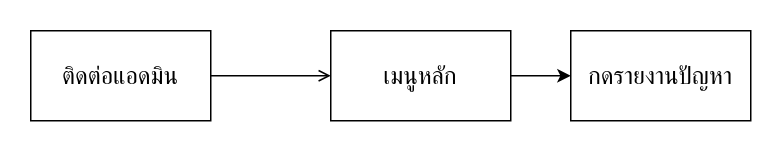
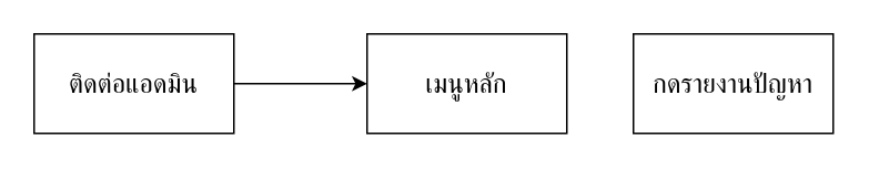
- <mxCell id="2" value="" style="edgeStyle=orthogonalEdgeStyle;rounded=0;orthogonalLoop=1;jettySize=auto;html=1;fontSize=16;endArrow=open;" parent="1" source="3" target="5" edge="1"><mxGeometry relative="1" as="geometry" /></mxCell>
+ <mxCell id="2" value="" style="edgeStyle=orthogonalEdgeStyle;rounded=0;orthogonalLoop=1;jettySize=auto;html=1;fontSize=16;" parent="1" source="3" target="5" edge="1"><mxGeometry relative="1" as="geometry" /></mxCell>
- <mxCell id="4" value="" style="edgeStyle=orthogonalEdgeStyle;rounded=0;orthogonalLoop=1;jettySize=auto;html=1;fontSize=16;" parent="1" source="5" target="6" edge="1"><mxGeometry relative="1" as="geometry" /></mxCell>
